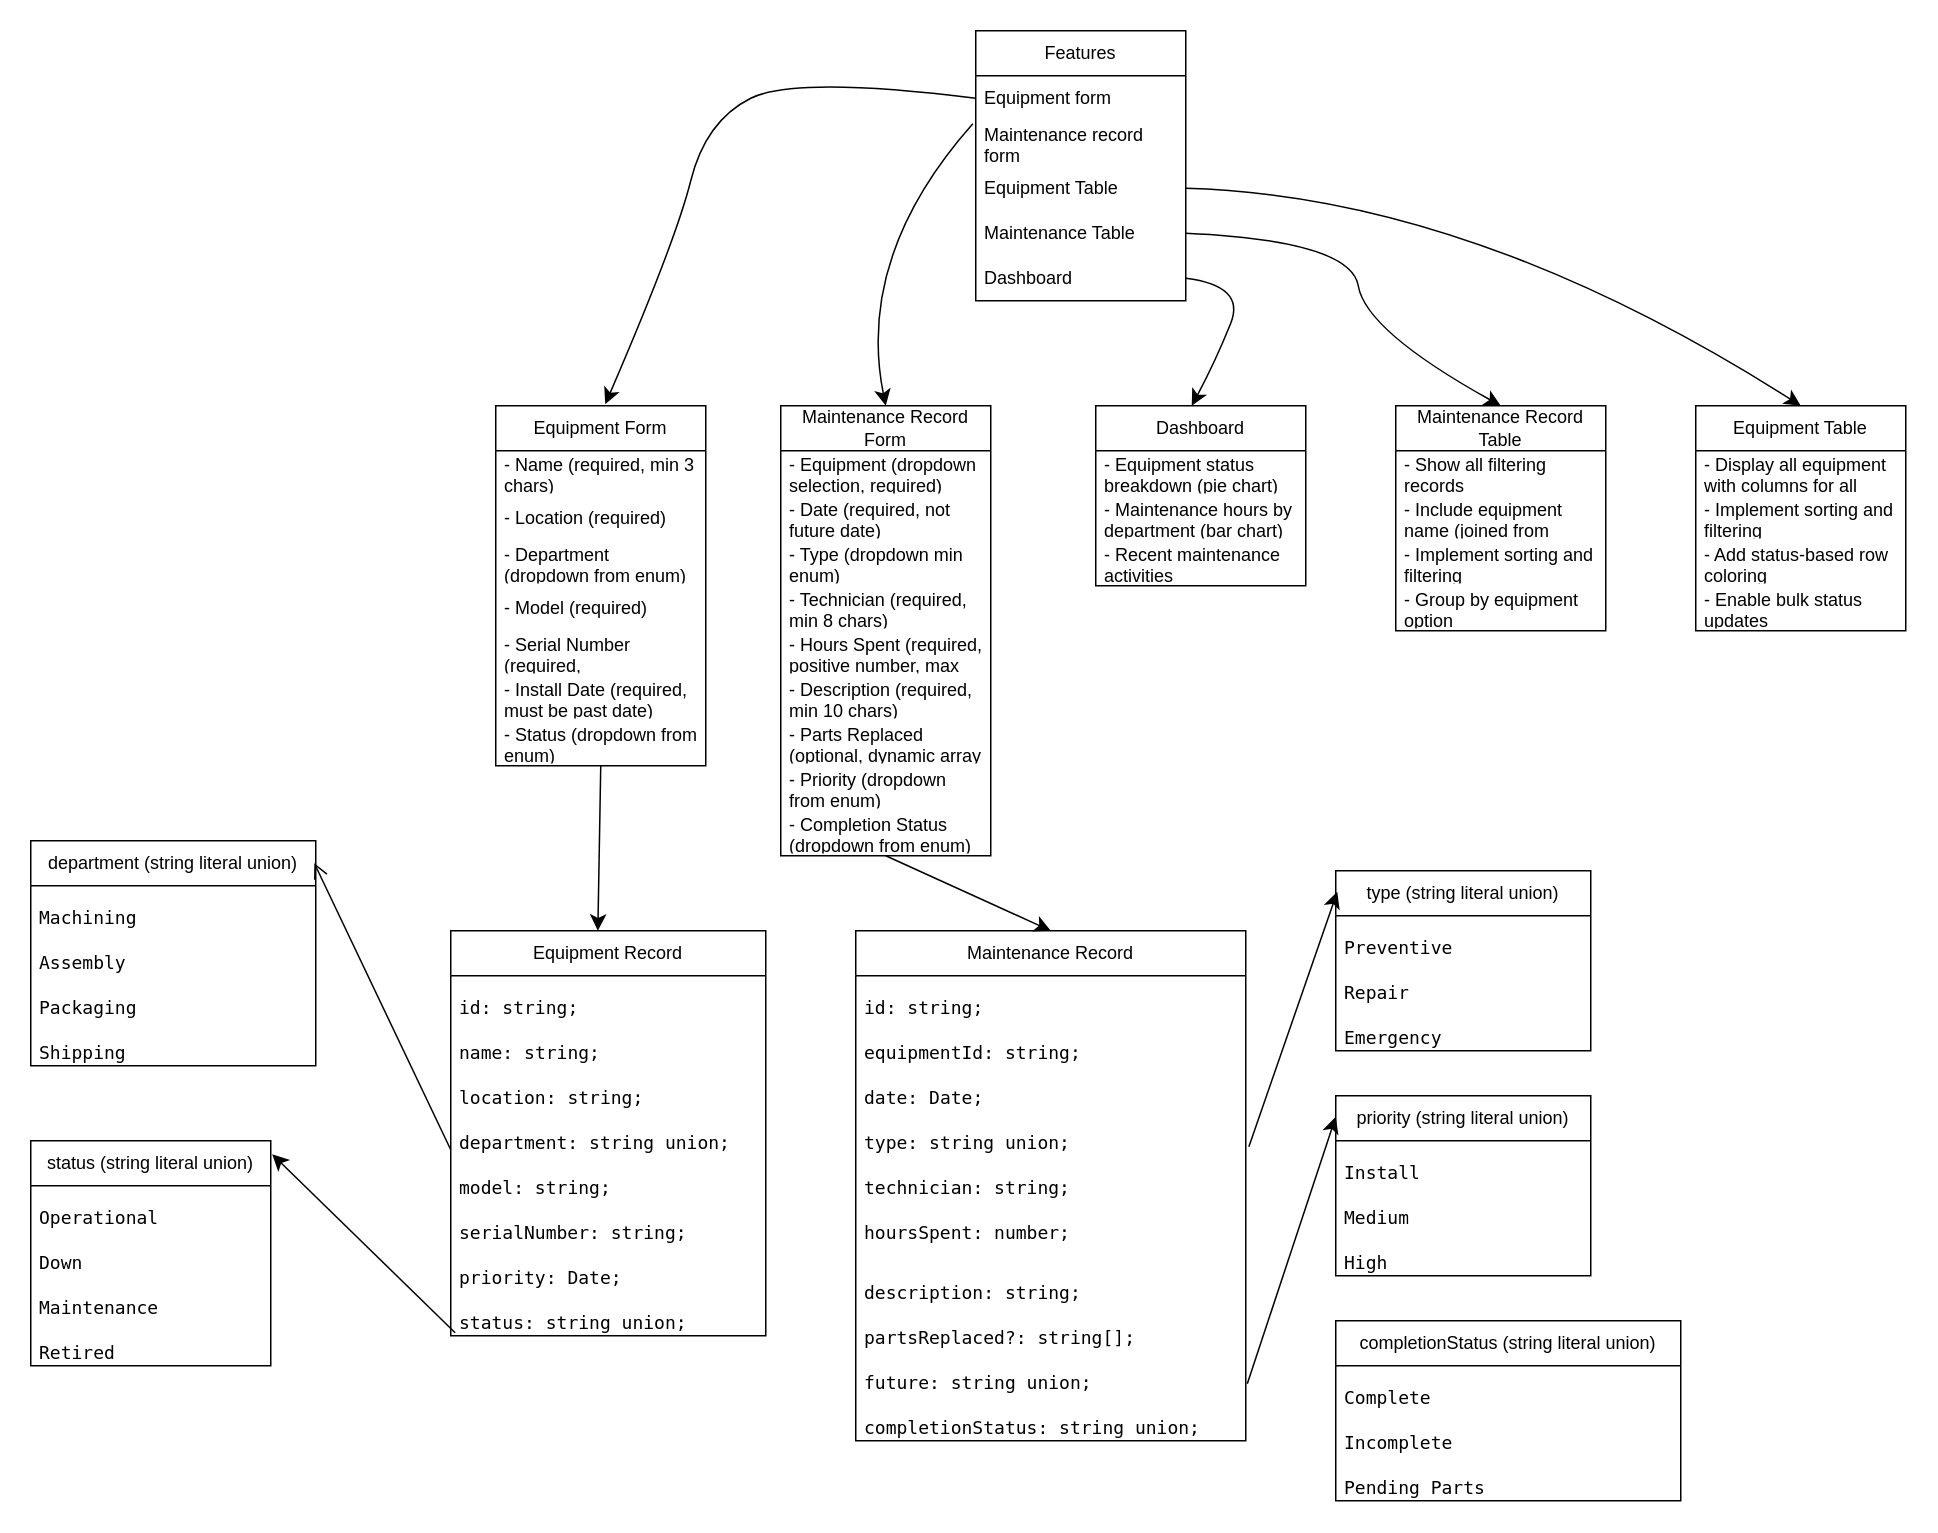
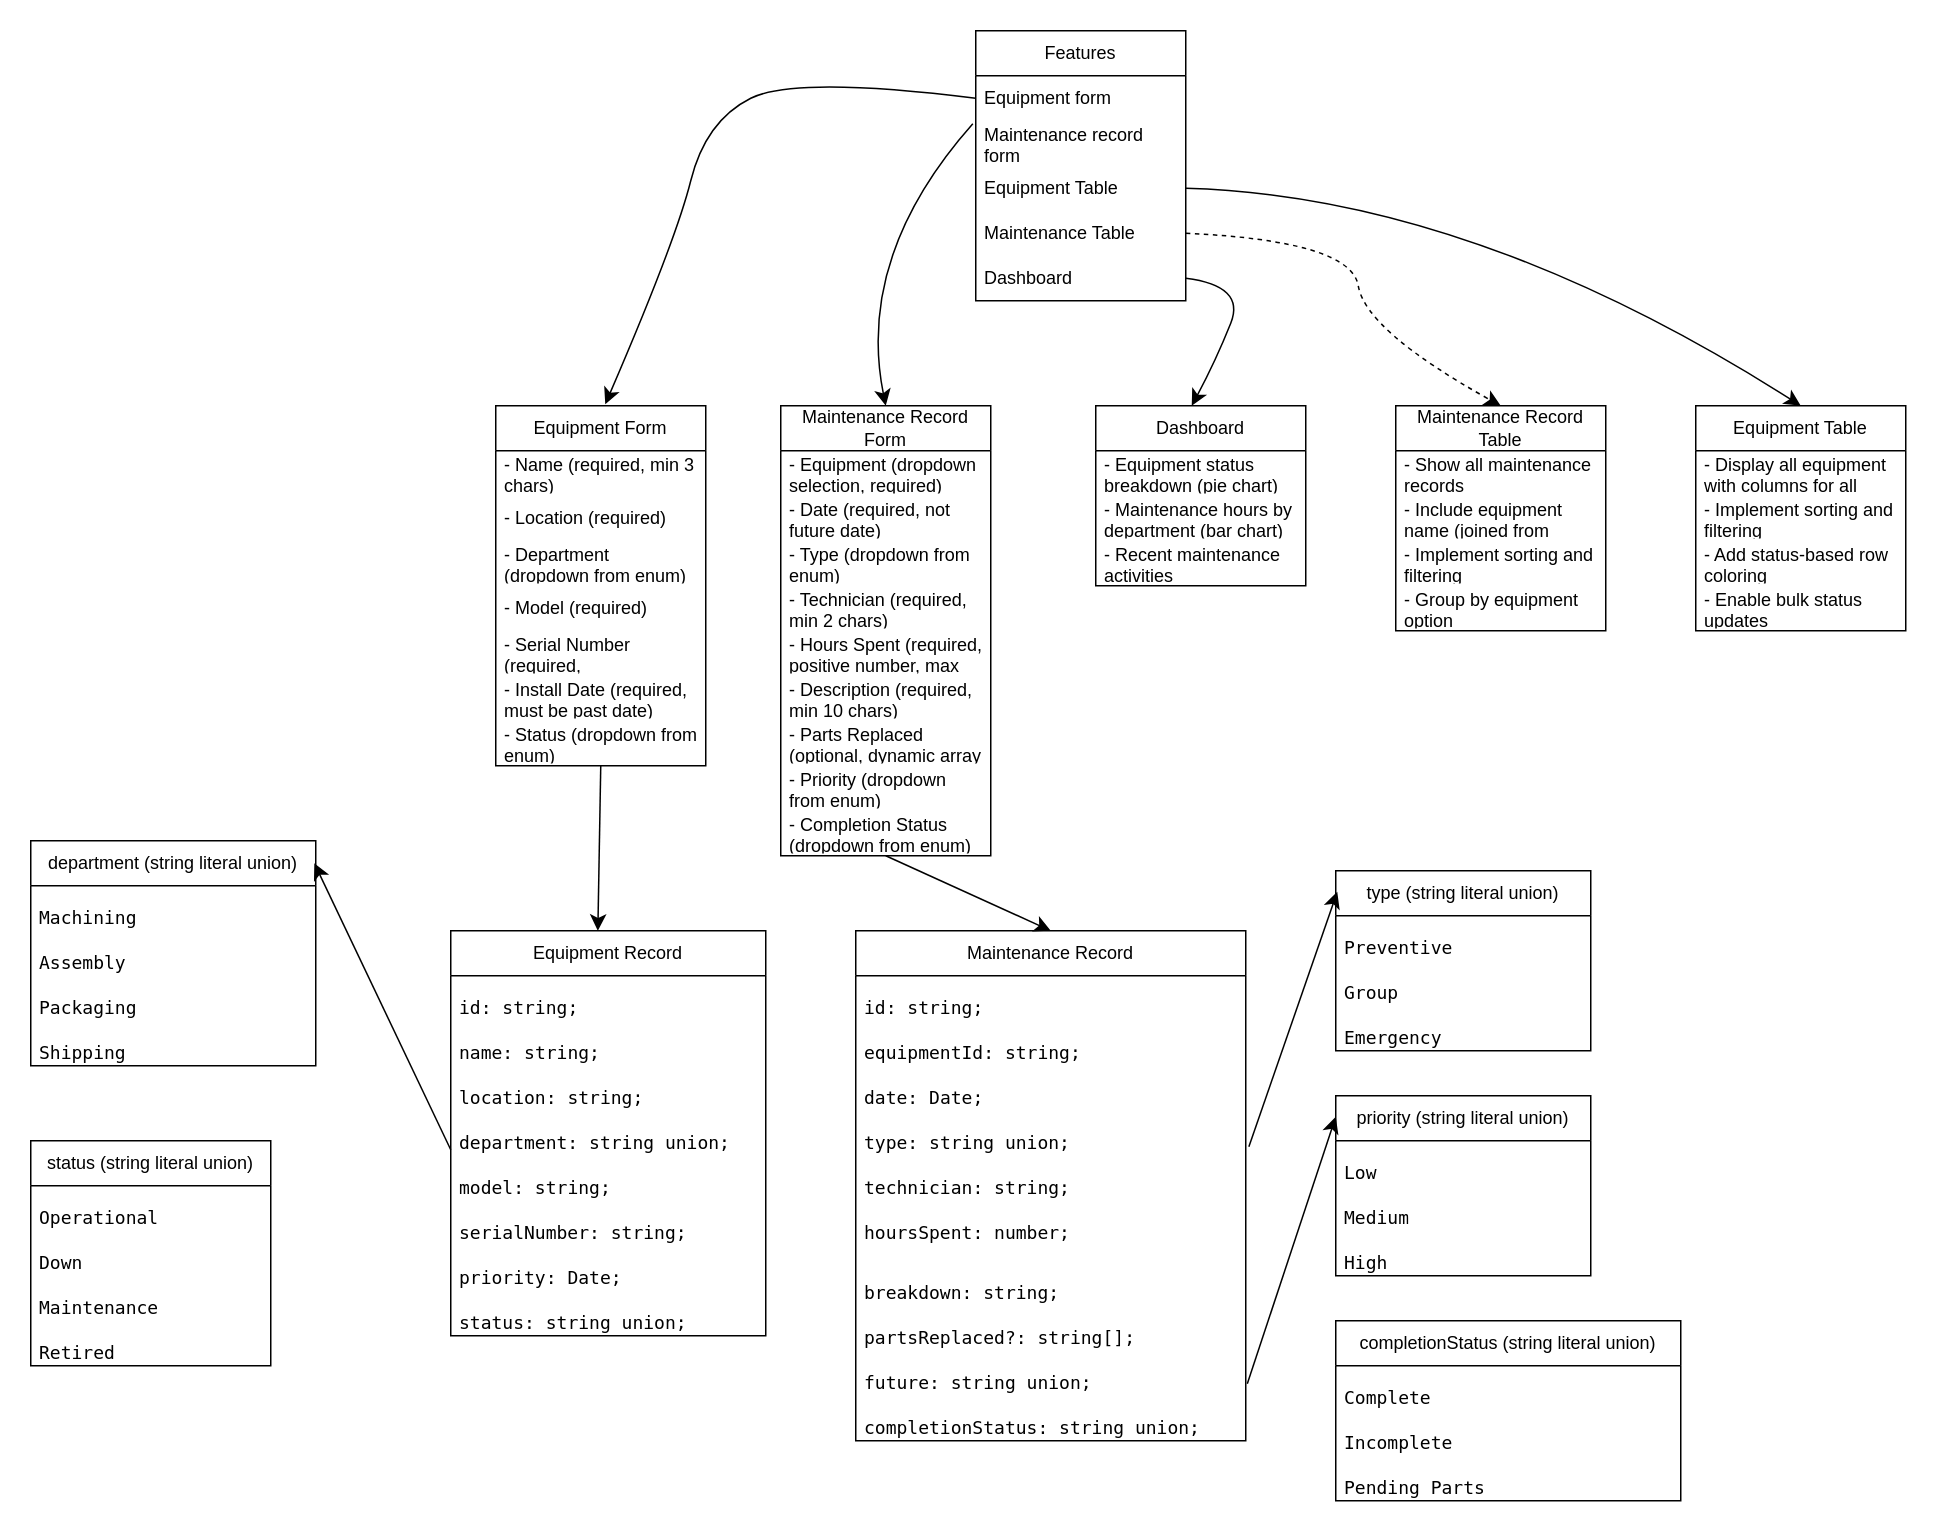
- <mxCell id="42" value="" style="curved=1;endArrow=classic;html=1;rounded=0;fontSize=12;startSize=8;endSize=8;exitX=1;exitY=0.75;exitDx=0;exitDy=0;entryX=0.5;entryY=0;entryDx=0;entryDy=0;" parent="1" source="2" target="31" edge="1"><mxGeometry width="50" height="50" relative="1" as="geometry"><mxPoint x="902" y="138" as="sourcePoint" /><mxPoint x="987" y="267" as="targetPoint" /><Array as="points"><mxPoint x="900" y="160" /><mxPoint x="910" y="220" /></Array></mxGeometry></mxCell>
+ <mxCell id="42" value="" style="curved=1;endArrow=classic;html=1;rounded=0;fontSize=12;startSize=8;endSize=8;exitX=1;exitY=0.75;exitDx=0;exitDy=0;entryX=0.5;entryY=0;entryDx=0;entryDy=0;dashed=1;" parent="1" source="2" target="31" edge="1"><mxGeometry width="50" height="50" relative="1" as="geometry"><mxPoint x="902" y="138" as="sourcePoint" /><mxPoint x="987" y="267" as="targetPoint" /><Array as="points"><mxPoint x="900" y="160" /><mxPoint x="910" y="220" /></Array></mxGeometry></mxCell>
- <mxCell id="32" value="- Show all filtering records" style="text;strokeColor=none;fillColor=none;align=left;verticalAlign=middle;spacingLeft=4;spacingRight=4;overflow=hidden;points=[[0,0.5],[1,0.5]];portConstraint=eastwest;rotatable=0;whiteSpace=wrap;html=1;" parent="31" vertex="1"><mxGeometry y="30" width="140" height="30" as="geometry" /></mxCell>
+ <mxCell id="32" value="- Show all maintenance records" style="text;strokeColor=none;fillColor=none;align=left;verticalAlign=middle;spacingLeft=4;spacingRight=4;overflow=hidden;points=[[0,0.5],[1,0.5]];portConstraint=eastwest;rotatable=0;whiteSpace=wrap;html=1;" parent="31" vertex="1"><mxGeometry y="30" width="140" height="30" as="geometry" /></mxCell>
- <mxCell id="19" value="- Type (dropdown min enum)" style="text;strokeColor=none;fillColor=none;align=left;verticalAlign=middle;spacingLeft=4;spacingRight=4;overflow=hidden;points=[[0,0.5],[1,0.5]];portConstraint=eastwest;rotatable=0;whiteSpace=wrap;html=1;" parent="16" vertex="1"><mxGeometry y="90" width="140" height="30" as="geometry" /></mxCell>
+ <mxCell id="19" value="- Type (dropdown from enum)" style="text;strokeColor=none;fillColor=none;align=left;verticalAlign=middle;spacingLeft=4;spacingRight=4;overflow=hidden;points=[[0,0.5],[1,0.5]];portConstraint=eastwest;rotatable=0;whiteSpace=wrap;html=1;" parent="16" vertex="1"><mxGeometry y="90" width="140" height="30" as="geometry" /></mxCell>
- <mxCell id="20" value="- Technician (required, min 8 chars)" style="text;strokeColor=none;fillColor=none;align=left;verticalAlign=middle;spacingLeft=4;spacingRight=4;overflow=hidden;points=[[0,0.5],[1,0.5]];portConstraint=eastwest;rotatable=0;whiteSpace=wrap;html=1;" parent="16" vertex="1"><mxGeometry y="120" width="140" height="30" as="geometry" /></mxCell>
+ <mxCell id="20" value="- Technician (required, min 2 chars)" style="text;strokeColor=none;fillColor=none;align=left;verticalAlign=middle;spacingLeft=4;spacingRight=4;overflow=hidden;points=[[0,0.5],[1,0.5]];portConstraint=eastwest;rotatable=0;whiteSpace=wrap;html=1;" parent="16" vertex="1"><mxGeometry y="120" width="140" height="30" as="geometry" /></mxCell>
- <mxCell id="77" value="" style="endArrow=open;html=1;rounded=0;fontSize=12;startSize=8;endSize=8;curved=1;entryX=0.995;entryY=0.1;entryDx=0;entryDy=0;entryPerimeter=0;exitX=0;exitY=0.867;exitDx=0;exitDy=0;exitPerimeter=0;" edge="1" parent="1" source="49" target="67"><mxGeometry width="50" height="50" relative="1" as="geometry"><mxPoint x="176" y="674" as="sourcePoint" /><mxPoint x="226" y="624" as="targetPoint" /></mxGeometry></mxCell>
+ <mxCell id="77" value="" style="endArrow=classic;html=1;rounded=0;fontSize=12;startSize=8;endSize=8;curved=1;entryX=0.995;entryY=0.1;entryDx=0;entryDy=0;entryPerimeter=0;exitX=0;exitY=0.867;exitDx=0;exitDy=0;exitPerimeter=0;" edge="1" parent="1" source="49" target="67"><mxGeometry width="50" height="50" relative="1" as="geometry"><mxPoint x="176" y="674" as="sourcePoint" /><mxPoint x="226" y="624" as="targetPoint" /></mxGeometry></mxCell>
- <mxCell id="81" value="&lt;pre&gt;&lt;span class=&quot;pl-s&quot;&gt;Repair&lt;/span&gt;&lt;/pre&gt;" style="text;strokeColor=none;fillColor=none;align=left;verticalAlign=middle;spacingLeft=4;spacingRight=4;overflow=hidden;points=[[0,0.5],[1,0.5]];portConstraint=eastwest;rotatable=0;whiteSpace=wrap;html=1;" vertex="1" parent="79"><mxGeometry y="60" width="170" height="30" as="geometry" /></mxCell>
+ <mxCell id="81" value="&lt;pre&gt;&lt;span class=&quot;pl-s&quot;&gt;Group&lt;/span&gt;&lt;/pre&gt;" style="text;strokeColor=none;fillColor=none;align=left;verticalAlign=middle;spacingLeft=4;spacingRight=4;overflow=hidden;points=[[0,0.5],[1,0.5]];portConstraint=eastwest;rotatable=0;whiteSpace=wrap;html=1;" vertex="1" parent="79"><mxGeometry y="60" width="170" height="30" as="geometry" /></mxCell>
- <mxCell id="84" value="&lt;pre&gt;&lt;span class=&quot;pl-s&quot;&gt;Install&lt;/span&gt;&lt;/pre&gt;" style="text;strokeColor=none;fillColor=none;align=left;verticalAlign=middle;spacingLeft=4;spacingRight=4;overflow=hidden;points=[[0,0.5],[1,0.5]];portConstraint=eastwest;rotatable=0;whiteSpace=wrap;html=1;" vertex="1" parent="83"><mxGeometry y="30" width="170" height="30" as="geometry" /></mxCell>
+ <mxCell id="84" value="&lt;pre&gt;&lt;span class=&quot;pl-s&quot;&gt;Low&lt;/span&gt;&lt;/pre&gt;" style="text;strokeColor=none;fillColor=none;align=left;verticalAlign=middle;spacingLeft=4;spacingRight=4;overflow=hidden;points=[[0,0.5],[1,0.5]];portConstraint=eastwest;rotatable=0;whiteSpace=wrap;html=1;" vertex="1" parent="83"><mxGeometry y="30" width="170" height="30" as="geometry" /></mxCell>
- <mxCell id="78" value="" style="endArrow=classic;html=1;rounded=0;fontSize=12;startSize=8;endSize=8;curved=1;exitX=0.014;exitY=0.933;exitDx=0;exitDy=0;exitPerimeter=0;entryX=1.006;entryY=0.06;entryDx=0;entryDy=0;entryPerimeter=0;" edge="1" parent="1" source="53" target="72"><mxGeometry width="50" height="50" relative="1" as="geometry"><mxPoint x="176" y="674" as="sourcePoint" /><mxPoint x="226" y="624" as="targetPoint" /></mxGeometry></mxCell>
- <mxCell id="61" value="&lt;pre&gt;&lt;span class=&quot;pl-c1&quot;&gt;description&lt;/span&gt;: &lt;span class=&quot;pl-smi&quot;&gt;string&lt;/span&gt;&lt;span class=&quot;pl-kos&quot;&gt;;&lt;/span&gt;&lt;/pre&gt;" style="text;strokeColor=none;fillColor=none;align=left;verticalAlign=middle;spacingLeft=4;spacingRight=4;overflow=hidden;points=[[0,0.5],[1,0.5]];portConstraint=eastwest;rotatable=0;whiteSpace=wrap;html=1;" parent="54" vertex="1"><mxGeometry y="220" width="260" height="30" as="geometry" /></mxCell>
+ <mxCell id="61" value="&lt;pre&gt;&lt;span class=&quot;pl-c1&quot;&gt;breakdown&lt;/span&gt;: &lt;span class=&quot;pl-smi&quot;&gt;string&lt;/span&gt;&lt;span class=&quot;pl-kos&quot;&gt;;&lt;/span&gt;&lt;/pre&gt;" style="text;strokeColor=none;fillColor=none;align=left;verticalAlign=middle;spacingLeft=4;spacingRight=4;overflow=hidden;points=[[0,0.5],[1,0.5]];portConstraint=eastwest;rotatable=0;whiteSpace=wrap;html=1;" parent="54" vertex="1"><mxGeometry y="220" width="260" height="30" as="geometry" /></mxCell>
